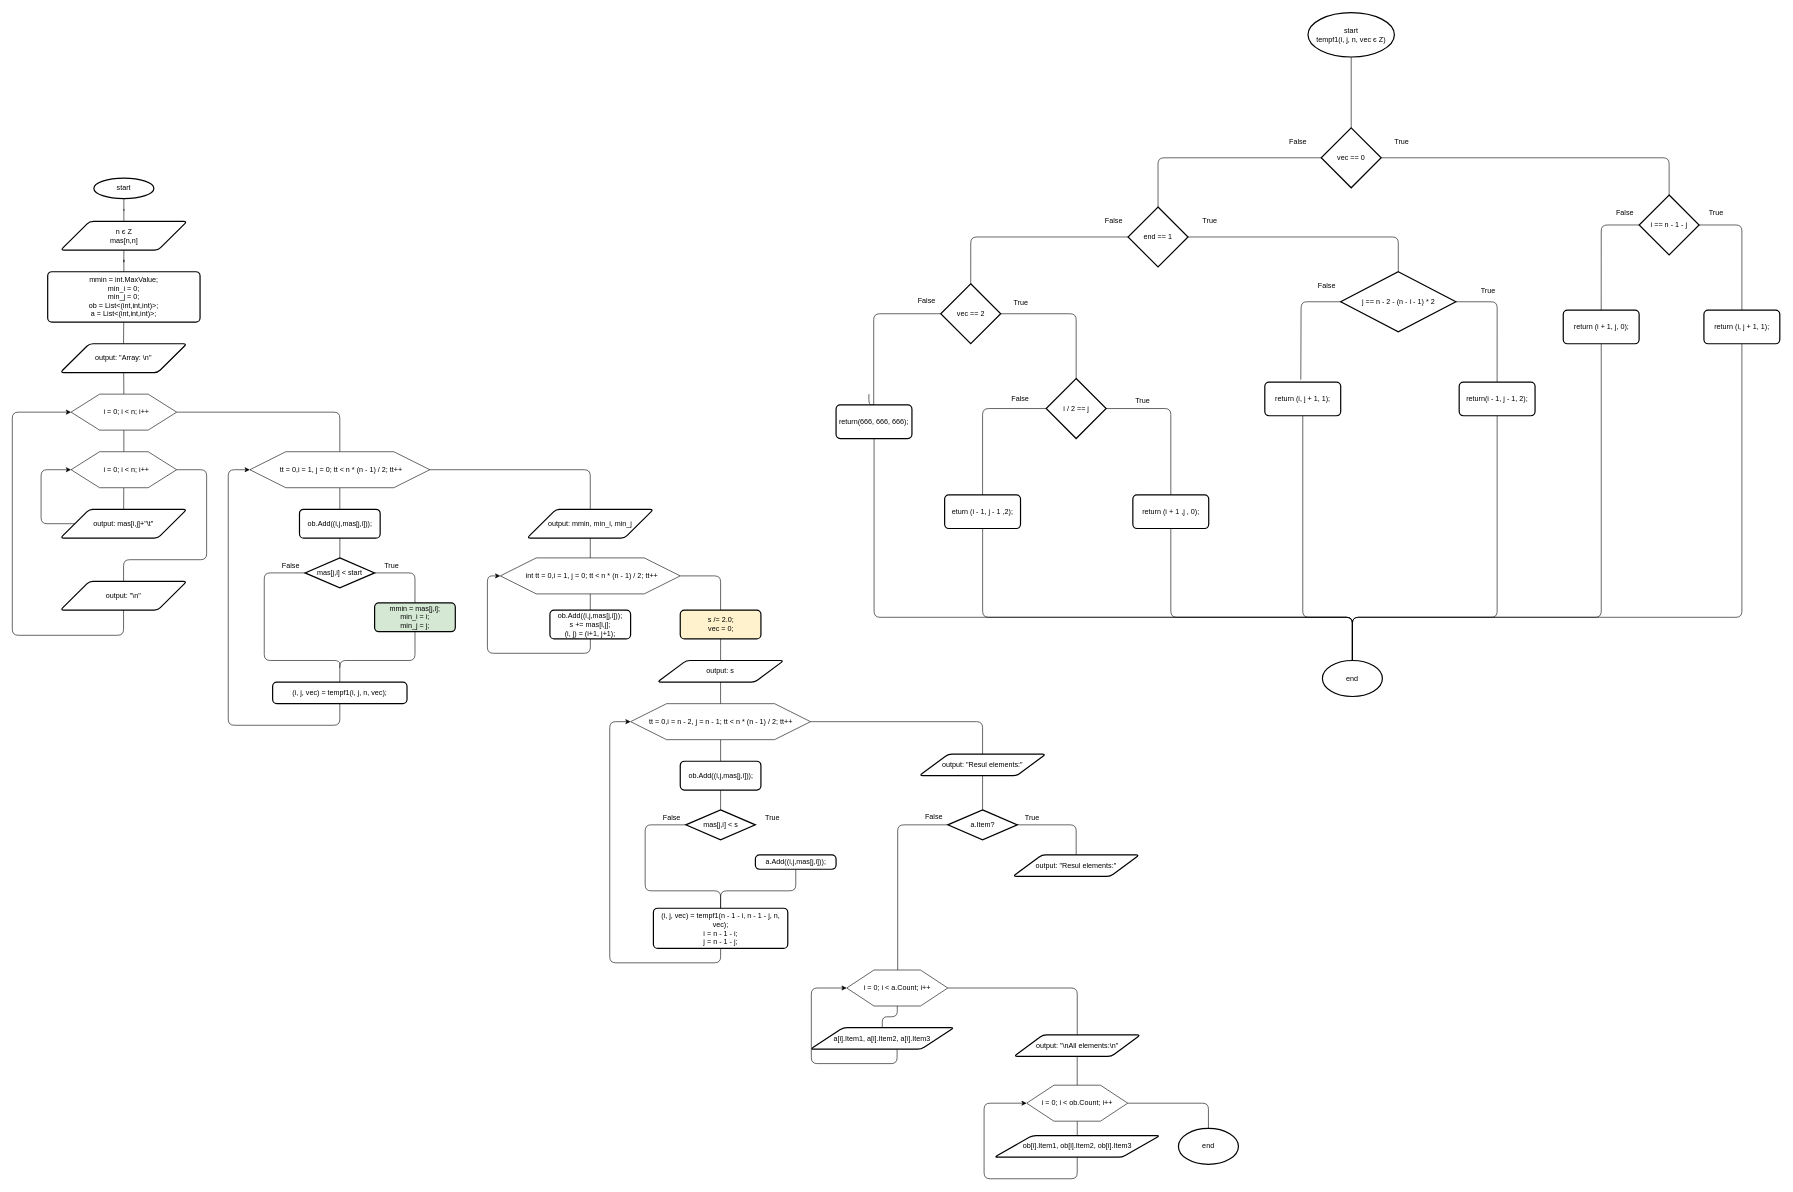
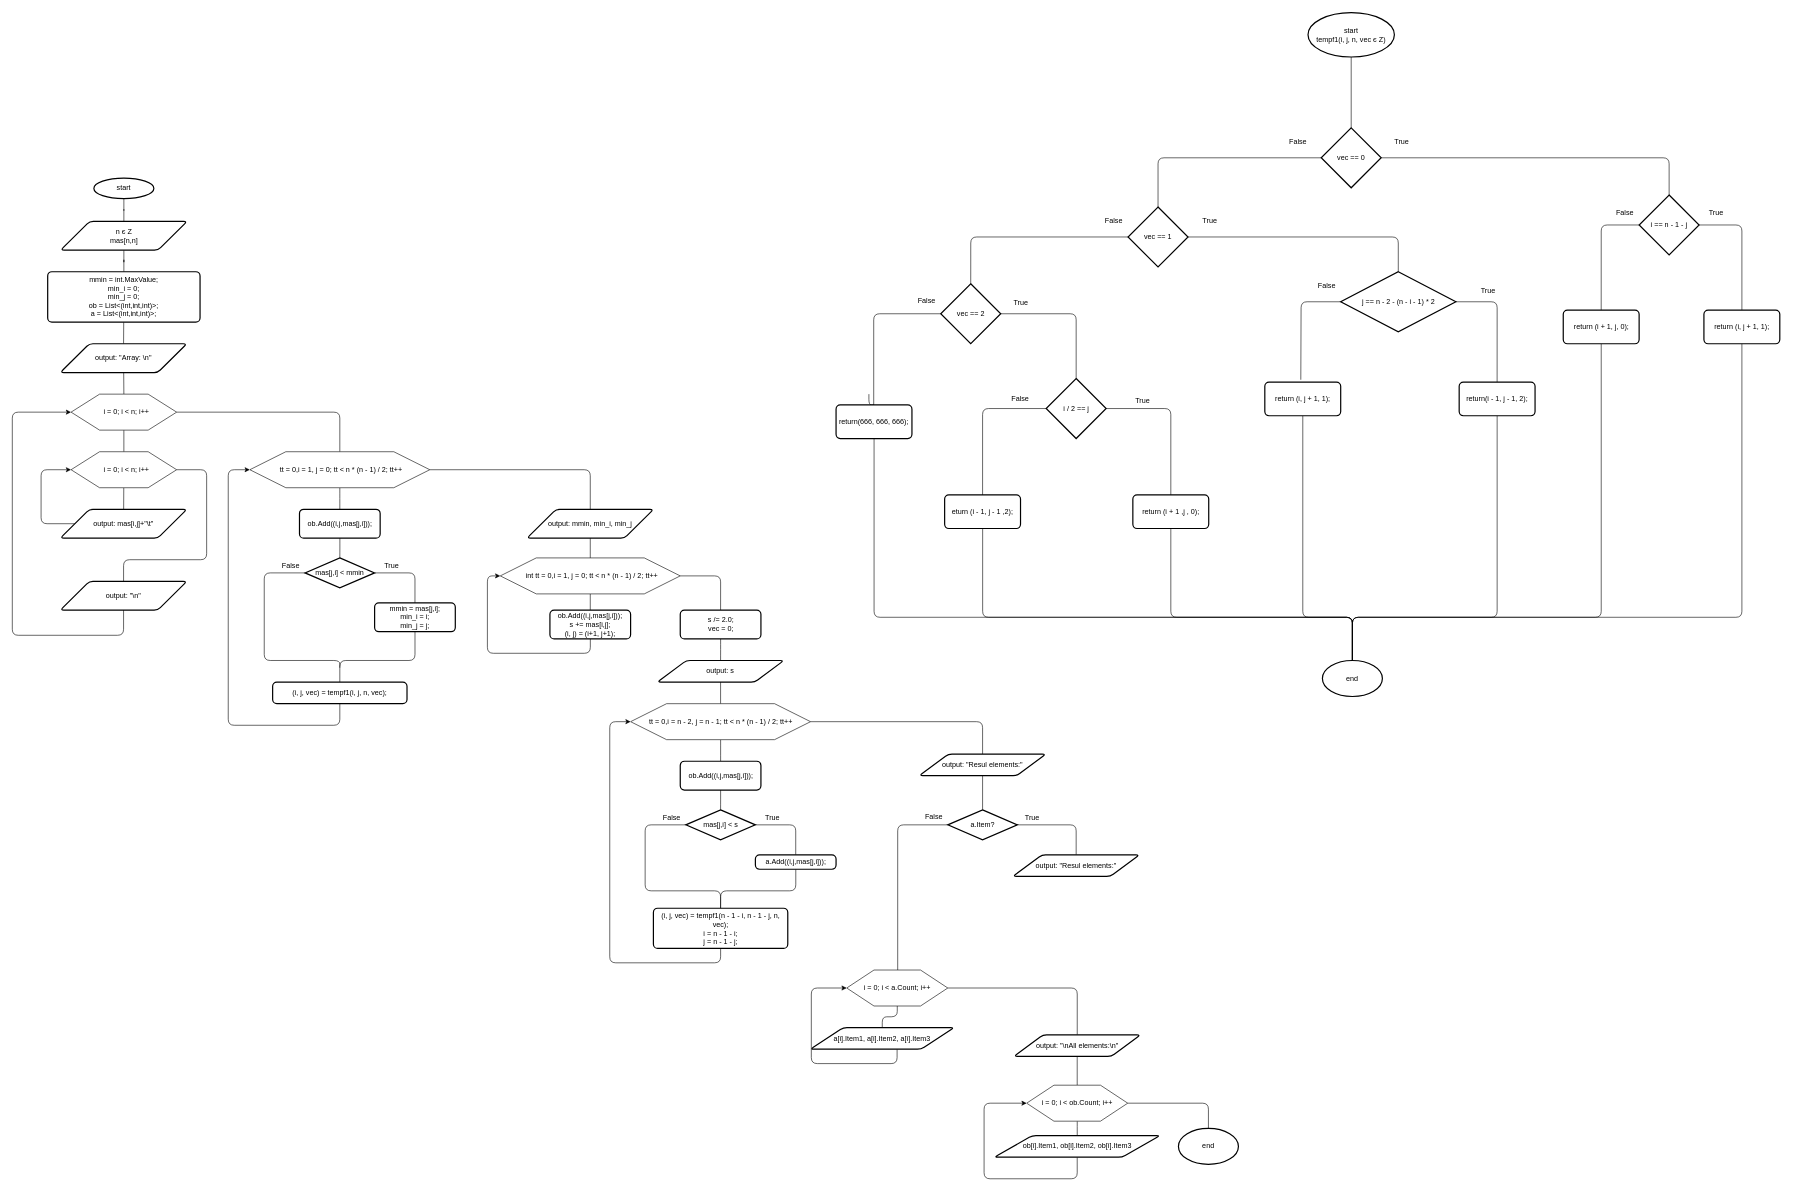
- <mxCell id="97" value="&lt;span&gt;end == 1&lt;/span&gt;" style="strokeWidth=2;html=1;shape=mxgraph.flowchart.decision;whiteSpace=wrap;" vertex="1" parent="1"><mxGeometry x="1880" y="344" width="100" height="100" as="geometry" /></mxCell>
+ <mxCell id="97" value="&lt;span&gt;vec == 1&lt;/span&gt;" style="strokeWidth=2;html=1;shape=mxgraph.flowchart.decision;whiteSpace=wrap;" vertex="1" parent="1"><mxGeometry x="1880" y="344" width="100" height="100" as="geometry" /></mxCell>
- <mxCell id="30" value="mas[j,i] &lt; start" style="strokeWidth=2;html=1;shape=mxgraph.flowchart.decision;whiteSpace=wrap;" vertex="1" parent="1"><mxGeometry x="508" y="929" width="116" height="50" as="geometry" /></mxCell>
+ <mxCell id="30" value="mas[j,i] &lt; mmin" style="strokeWidth=2;html=1;shape=mxgraph.flowchart.decision;whiteSpace=wrap;" vertex="1" parent="1"><mxGeometry x="508" y="929" width="116" height="50" as="geometry" /></mxCell>
- <mxCell id="33" value="&lt;div&gt;mmin = mas[j,i];&lt;/div&gt;&lt;div&gt;min_i = i;&lt;/div&gt;&lt;div&gt;min_j = j;&lt;/div&gt;" style="rounded=1;whiteSpace=wrap;html=1;absoluteArcSize=1;arcSize=14;strokeWidth=2;fillColor=#d5e8d4;" vertex="1" parent="1"><mxGeometry x="624" y="1004" width="134.5" height="48" as="geometry" /></mxCell>
+ <mxCell id="33" value="&lt;div&gt;mmin = mas[j,i];&lt;/div&gt;&lt;div&gt;min_i = i;&lt;/div&gt;&lt;div&gt;min_j = j;&lt;/div&gt;" style="rounded=1;whiteSpace=wrap;html=1;absoluteArcSize=1;arcSize=14;strokeWidth=2;" vertex="1" parent="1"><mxGeometry x="624" y="1004" width="134.5" height="48" as="geometry" /></mxCell>
- <mxCell id="46" value="&lt;div&gt;s /= 2.0;&lt;/div&gt;&lt;div&gt;vec = 0;&lt;/div&gt;" style="rounded=1;whiteSpace=wrap;html=1;absoluteArcSize=1;arcSize=14;strokeWidth=2;fillColor=#fff2cc;" vertex="1" parent="1"><mxGeometry x="1133.5" y="1016" width="134.5" height="48" as="geometry" /></mxCell>
+ <mxCell id="46" value="&lt;div&gt;s /= 2.0;&lt;/div&gt;&lt;div&gt;vec = 0;&lt;/div&gt;" style="rounded=1;whiteSpace=wrap;html=1;absoluteArcSize=1;arcSize=14;strokeWidth=2;" vertex="1" parent="1"><mxGeometry x="1133.5" y="1016" width="134.5" height="48" as="geometry" /></mxCell>
+ <mxCell id="55" style="edgeStyle=orthogonalEdgeStyle;html=1;exitX=1;exitY=0.5;exitDx=0;exitDy=0;exitPerimeter=0;entryX=0.5;entryY=0;entryDx=0;entryDy=0;endArrow=none;endFill=0;" edge="1" parent="1" source="57" target="60"><mxGeometry relative="1" as="geometry" /></mxCell>
